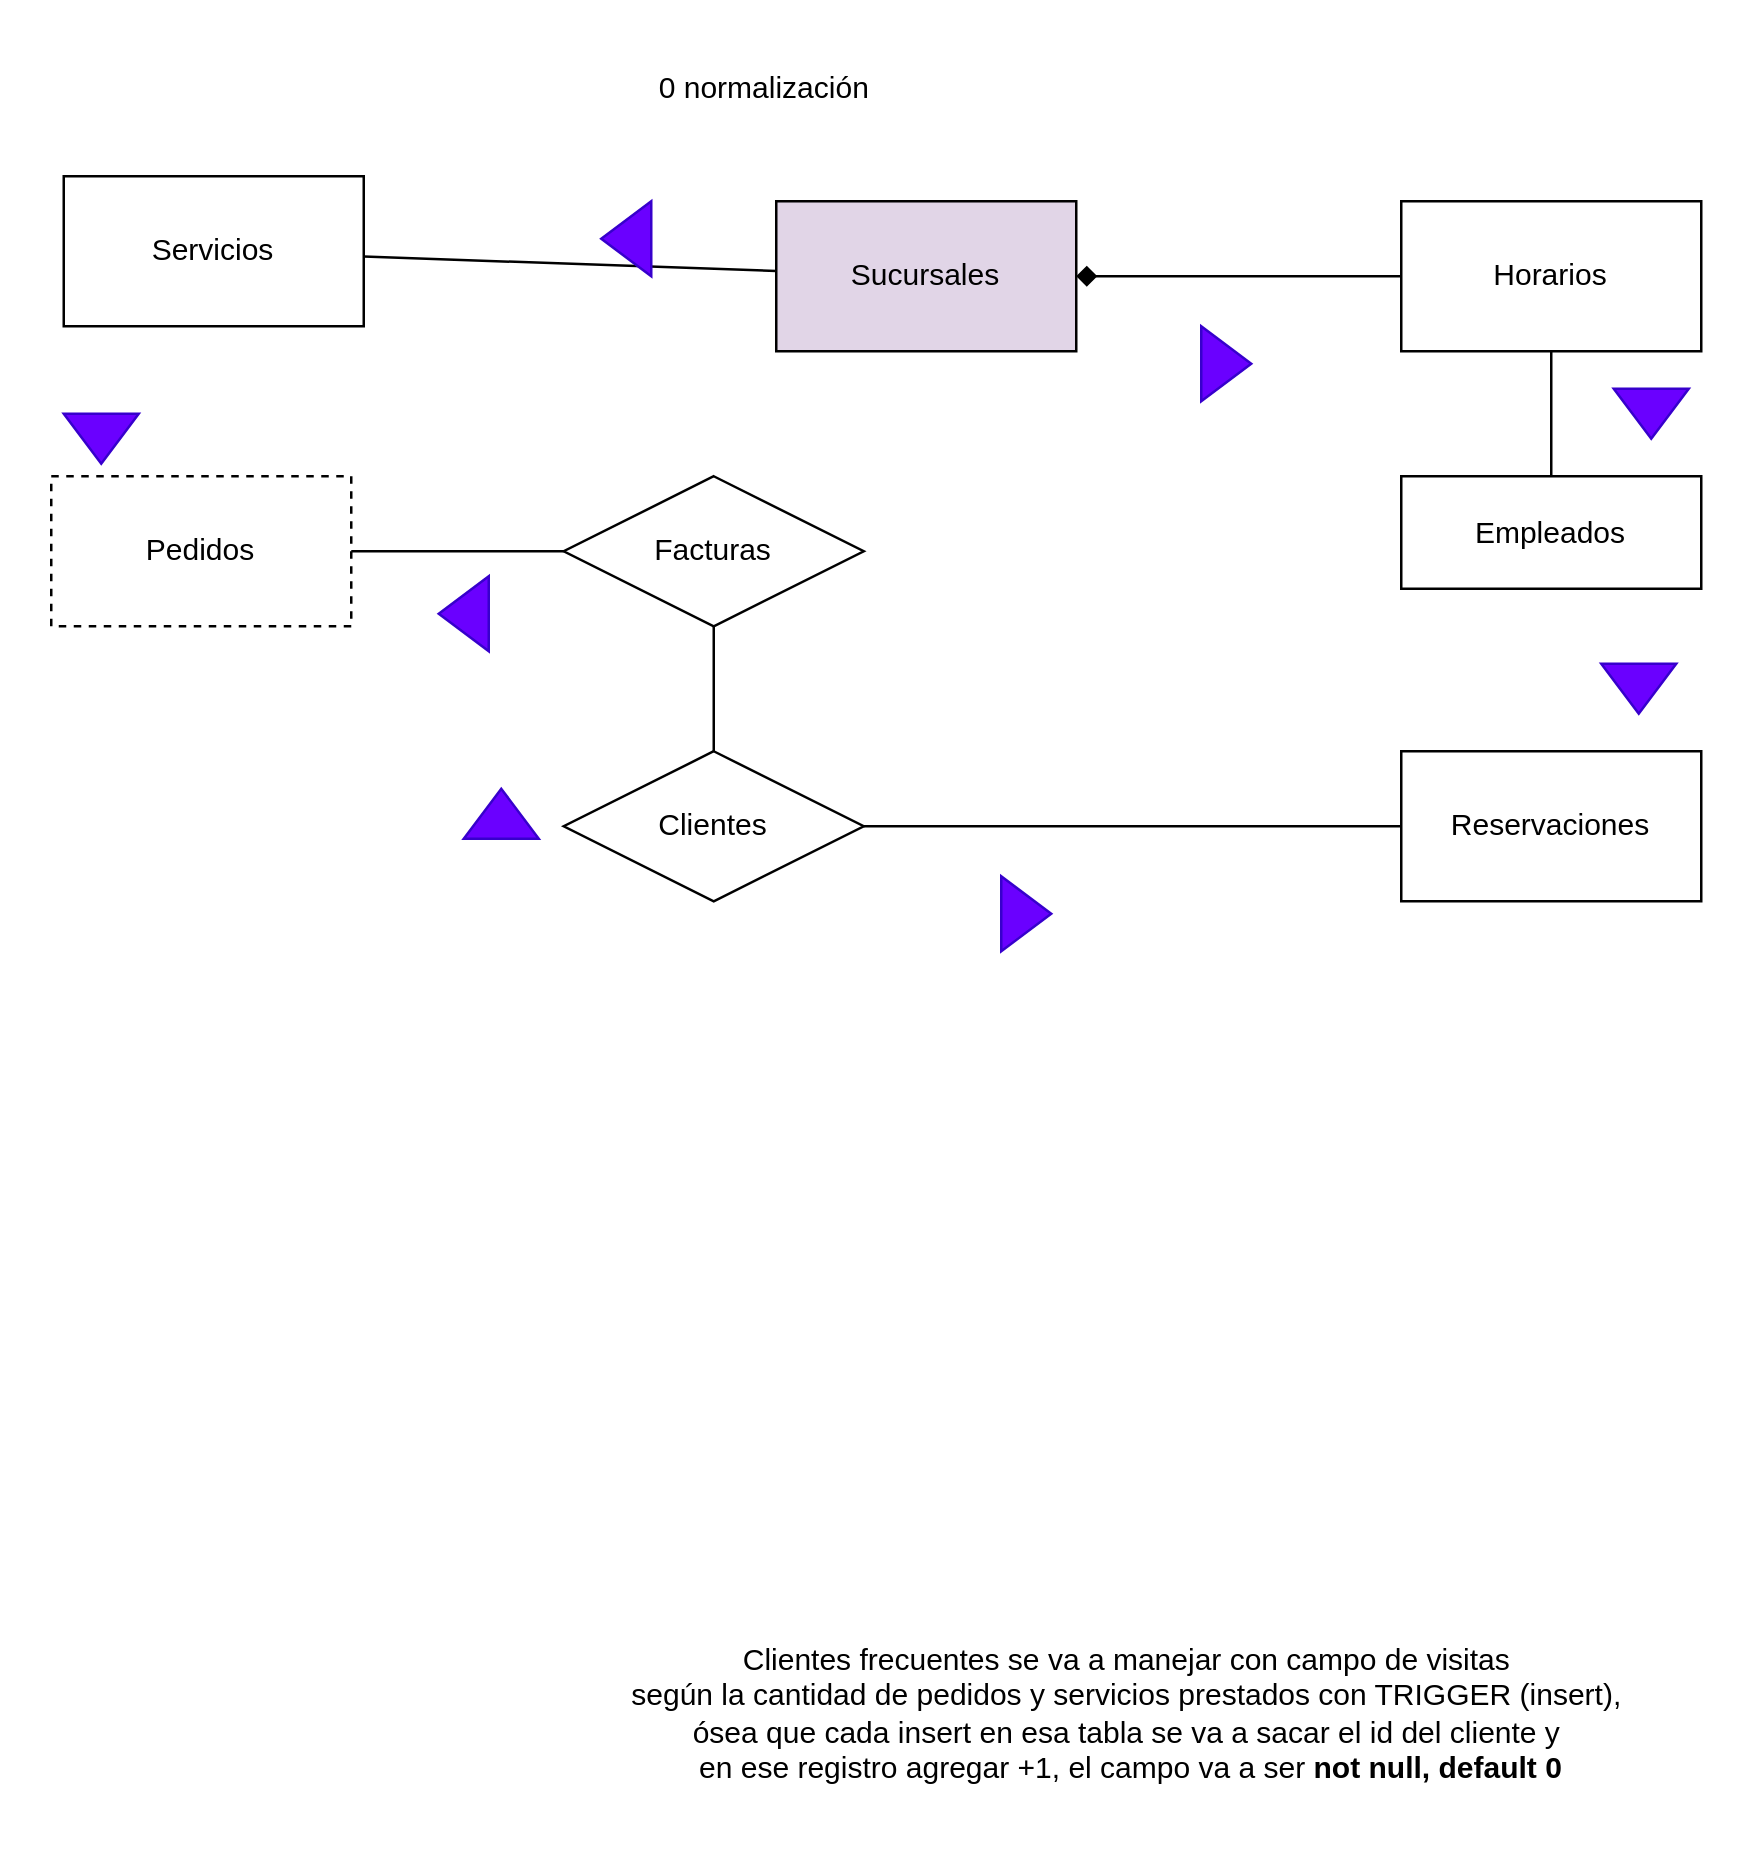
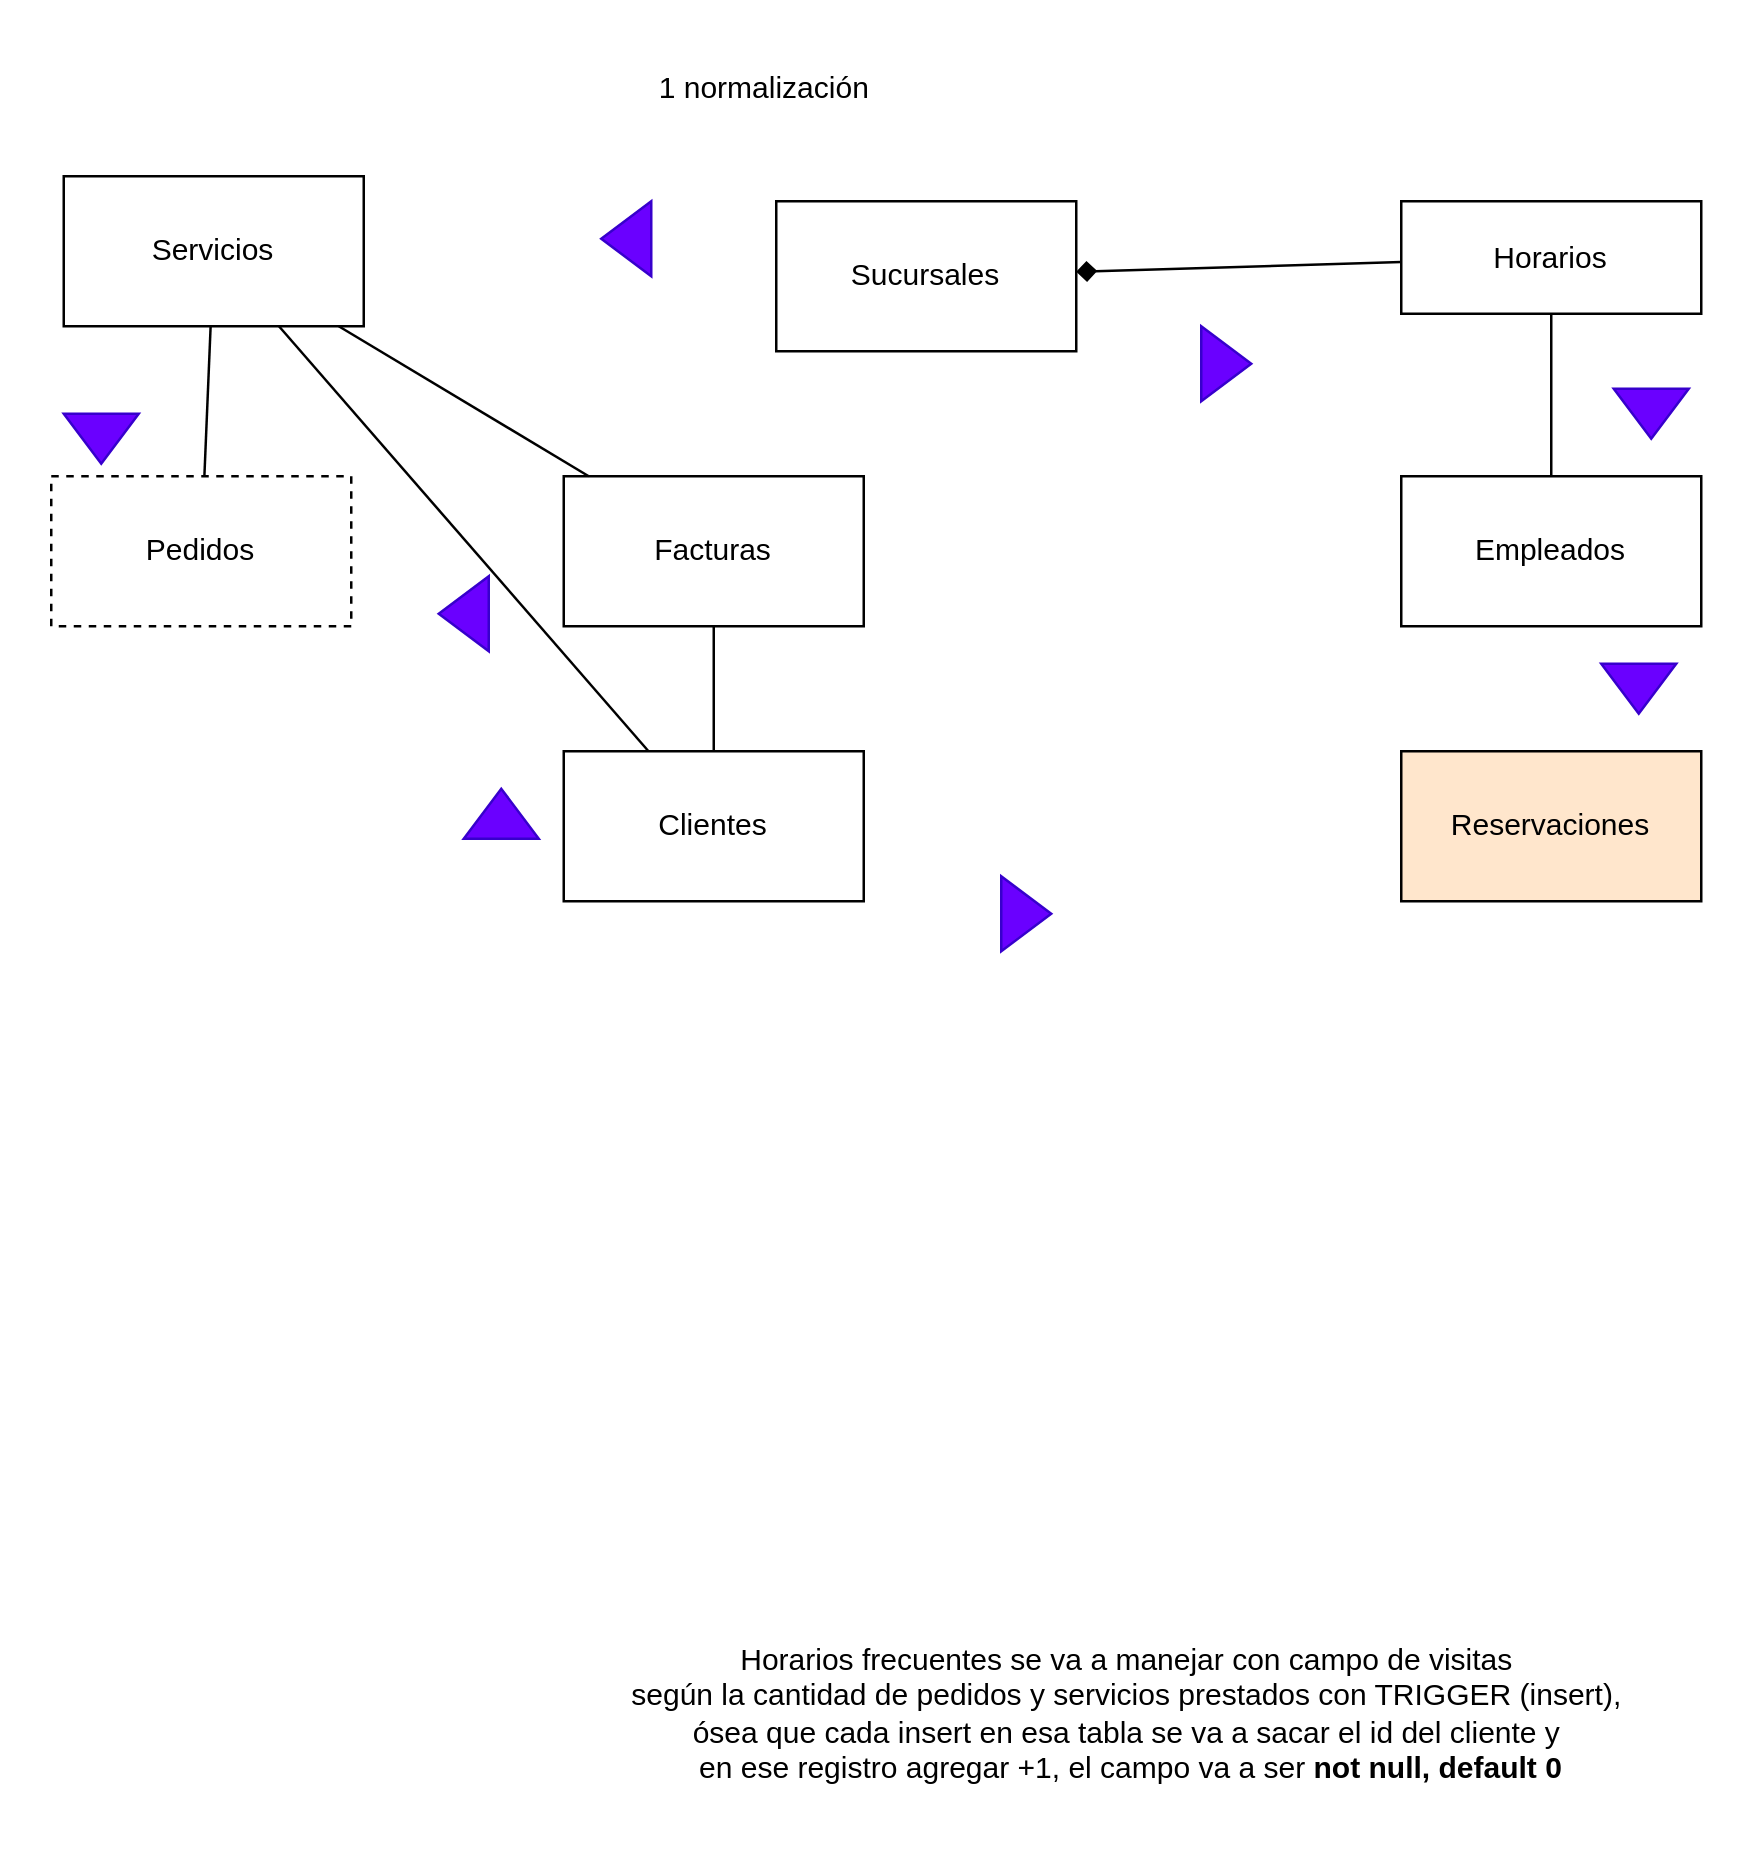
- <mxCell id="16" value="0 normalización" style="text;html=1;align=center;verticalAlign=middle;resizable=0;points=[];autosize=1;strokeColor=none;fillColor=none;" parent="1" vertex="1"><mxGeometry x="250" y="20" width="110" height="30" as="geometry" /></mxCell>
+ <mxCell id="16" value="1 normalización" style="text;html=1;align=center;verticalAlign=middle;resizable=0;points=[];autosize=1;strokeColor=none;fillColor=none;" parent="1" vertex="1"><mxGeometry x="250" y="20" width="110" height="30" as="geometry" /></mxCell>
- <mxCell id="24" value="" style="endArrow=none;html=1;rounded=0;" parent="1" source="3" target="22" edge="1"><mxGeometry width="50" height="50" relative="1" as="geometry"><mxPoint x="610" y="130" as="sourcePoint" /><mxPoint x="660" y="80" as="targetPoint" /></mxGeometry></mxCell>
+ <mxCell id="24" value="" style="endArrow=none;html=1;rounded=0;" parent="1" source="3" target="7" edge="1"><mxGeometry width="50" height="50" relative="1" as="geometry"><mxPoint x="610" y="130" as="sourcePoint" /><mxPoint x="660" y="80" as="targetPoint" /></mxGeometry></mxCell>
- <mxCell id="22" value="Sucursales" style="rounded=0;whiteSpace=wrap;html=1;fillColor=#e1d5e7;" parent="1" vertex="1"><mxGeometry x="310" y="80" width="120" height="60" as="geometry" /></mxCell>
+ <mxCell id="22" value="Sucursales" style="rounded=0;whiteSpace=wrap;html=1;" parent="1" vertex="1"><mxGeometry x="310" y="80" width="120" height="60" as="geometry" /></mxCell>
- <mxCell id="18" value="Horarios" style="rounded=0;whiteSpace=wrap;html=1;" parent="1" vertex="1"><mxGeometry x="560" y="80" width="120" height="60" as="geometry" /></mxCell>
+ <mxCell id="18" value="Horarios" style="rounded=0;whiteSpace=wrap;html=1;" parent="1" vertex="1"><mxGeometry x="560" y="80" width="120" height="45" as="geometry" /></mxCell>
+ <mxCell id="10" value="" style="endArrow=none;html=1;rounded=0;" parent="1" source="3" target="5" edge="1"><mxGeometry width="50" height="50" relative="1" as="geometry"><mxPoint x="280" y="340" as="sourcePoint" /><mxPoint x="350" y="190" as="targetPoint" /></mxGeometry></mxCell>
- <mxCell id="4" value="Empleados" style="rounded=0;whiteSpace=wrap;html=1;" parent="1" vertex="1"><mxGeometry x="560" y="190" width="120" height="45" as="geometry" /></mxCell>
+ <mxCell id="4" value="Empleados" style="rounded=0;whiteSpace=wrap;html=1;" parent="1" vertex="1"><mxGeometry x="560" y="190" width="120" height="60" as="geometry" /></mxCell>
- <mxCell id="11" value="" style="endArrow=none;html=1;rounded=0;" parent="1" source="7" target="5" edge="1"><mxGeometry width="50" height="50" relative="1" as="geometry"><mxPoint x="280" y="340" as="sourcePoint" /><mxPoint x="330" y="290" as="targetPoint" /><Array as="points" /></mxGeometry></mxCell>
- <mxCell id="7" value="Facturas" style="rhombus;whiteSpace=wrap;html=1;" parent="1" vertex="1"><mxGeometry x="225" y="190" width="120" height="60" as="geometry" /></mxCell>
+ <mxCell id="7" value="Facturas" style="rounded=0;whiteSpace=wrap;html=1;" parent="1" vertex="1"><mxGeometry x="225" y="190" width="120" height="60" as="geometry" /></mxCell>
- <mxCell id="2" value="Clientes" style="rhombus;whiteSpace=wrap;html=1;" parent="1" vertex="1"><mxGeometry x="225" y="300" width="120" height="60" as="geometry" /></mxCell>
+ <mxCell id="2" value="Clientes" style="rounded=0;whiteSpace=wrap;html=1;" parent="1" vertex="1"><mxGeometry x="225" y="300" width="120" height="60" as="geometry" /></mxCell>
- <mxCell id="9" value="" style="endArrow=none;html=1;rounded=0;" parent="1" source="2" target="6" edge="1"><mxGeometry width="50" height="50" relative="1" as="geometry"><mxPoint x="280" y="340" as="sourcePoint" /><mxPoint x="330" y="290" as="targetPoint" /></mxGeometry></mxCell>
+ <mxCell id="9" value="" style="endArrow=none;html=1;rounded=0;" parent="1" source="2" target="3" edge="1"><mxGeometry width="50" height="50" relative="1" as="geometry"><mxPoint x="280" y="340" as="sourcePoint" /><mxPoint x="330" y="290" as="targetPoint" /></mxGeometry></mxCell>
- <mxCell id="6" value="Reservaciones" style="rounded=0;whiteSpace=wrap;html=1;" parent="1" vertex="1"><mxGeometry x="560" y="300" width="120" height="60" as="geometry" /></mxCell>
+ <mxCell id="6" value="Reservaciones" style="rounded=0;whiteSpace=wrap;html=1;fillColor=#ffe6cc;" parent="1" vertex="1"><mxGeometry x="560" y="300" width="120" height="60" as="geometry" /></mxCell>
- <mxCell id="17" value="Clientes frecuentes se va a manejar con campo de visitas&lt;br&gt;según la cantidad de pedidos y servicios prestados con TRIGGER (insert), &lt;br&gt;ósea que cada insert en esa tabla se va a sacar el id del cliente y&lt;br&gt;&amp;nbsp;en ese registro agregar +1, el campo va a ser &lt;b&gt;not null, default 0&lt;/b&gt;" style="text;html=1;align=center;verticalAlign=middle;resizable=0;points=[];autosize=1;strokeColor=none;fillColor=none;" parent="1" vertex="1"><mxGeometry x="240" y="650" width="420" height="70" as="geometry" /></mxCell>
+ <mxCell id="17" value="Horarios frecuentes se va a manejar con campo de visitas&lt;br&gt;según la cantidad de pedidos y servicios prestados con TRIGGER (insert), &lt;br&gt;ósea que cada insert en esa tabla se va a sacar el id del cliente y&lt;br&gt;&amp;nbsp;en ese registro agregar +1, el campo va a ser &lt;b&gt;not null, default 0&lt;/b&gt;" style="text;html=1;align=center;verticalAlign=middle;resizable=0;points=[];autosize=1;strokeColor=none;fillColor=none;" parent="1" vertex="1"><mxGeometry x="240" y="650" width="420" height="70" as="geometry" /></mxCell>
